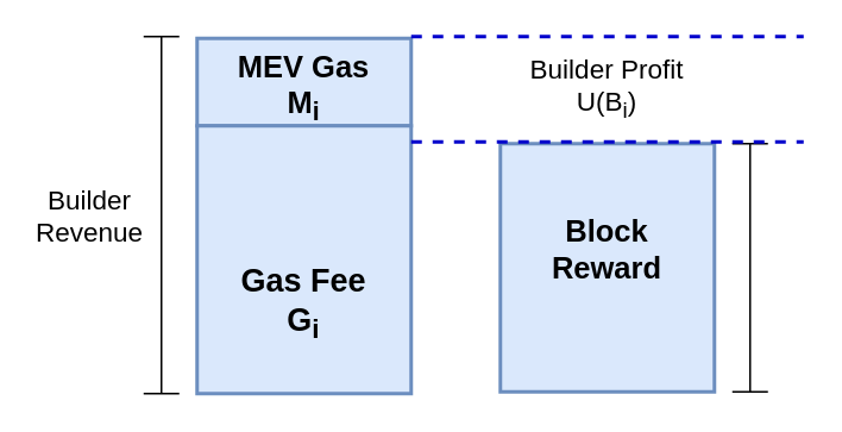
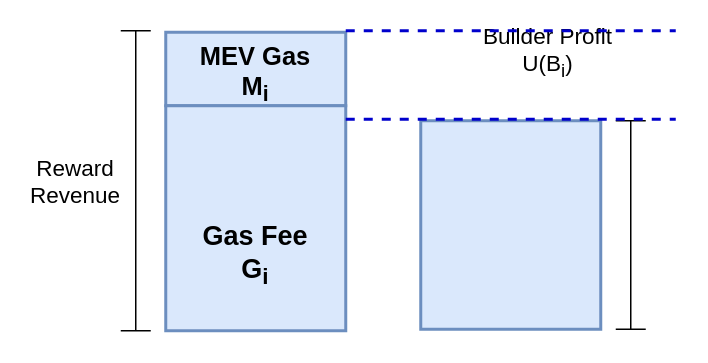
- <mxCell id="8" value="&lt;font style=&quot;font-size: 15px;&quot;&gt;Builder Profit&lt;/font&gt;&lt;div style=&quot;font-size: 15px;&quot;&gt;&lt;font style=&quot;font-size: 15px;&quot;&gt;U(B&lt;sub style=&quot;&quot;&gt;i&lt;/sub&gt;)&lt;/font&gt;&lt;/div&gt;" style="text;html=1;align=center;verticalAlign=middle;whiteSpace=wrap;rounded=0;" vertex="1" parent="1"><mxGeometry x="290" y="34" width="100" height="30" as="geometry" /></mxCell>
+ <mxCell id="8" value="&lt;font style=&quot;font-size: 15px;&quot;&gt;Builder Profit&lt;/font&gt;&lt;div style=&quot;font-size: 15px;&quot;&gt;&lt;font style=&quot;font-size: 15px;&quot;&gt;U(B&lt;sub style=&quot;&quot;&gt;i&lt;/sub&gt;)&lt;/font&gt;&lt;/div&gt;" style="text;html=1;align=center;verticalAlign=middle;whiteSpace=wrap;rounded=0;" vertex="1" parent="1"><mxGeometry x="315" y="19" width="100" height="30" as="geometry" /></mxCell>
- <mxCell id="12" value="&lt;font style=&quot;font-size: 15px;&quot;&gt;Builder Revenue&lt;/font&gt;" style="text;html=1;align=center;verticalAlign=middle;whiteSpace=wrap;rounded=0;" vertex="1" parent="1"><mxGeometry x="20" y="105" width="60" height="30" as="geometry" /></mxCell>
+ <mxCell id="12" value="&lt;font style=&quot;font-size: 15px;&quot;&gt;Reward Revenue&lt;/font&gt;" style="text;html=1;align=center;verticalAlign=middle;whiteSpace=wrap;rounded=0;" vertex="1" parent="1"><mxGeometry x="20" y="105" width="60" height="30" as="geometry" /></mxCell>
- <mxCell id="13" value="&lt;span style=&quot;font-size: 17px;&quot;&gt;&lt;b&gt;Block Reward&lt;/b&gt;&lt;/span&gt;" style="text;html=1;align=center;verticalAlign=middle;whiteSpace=wrap;rounded=0;" vertex="1" parent="1"><mxGeometry x="290" y="120" width="100" height="40" as="geometry" /></mxCell>
